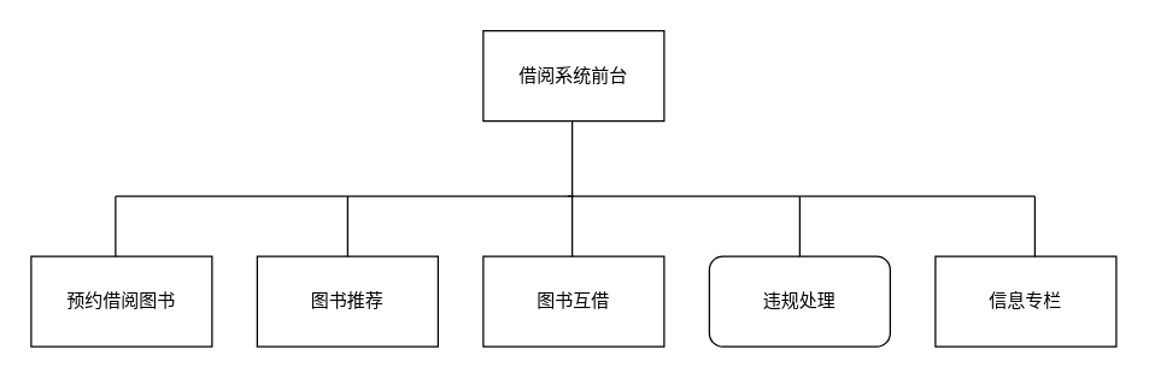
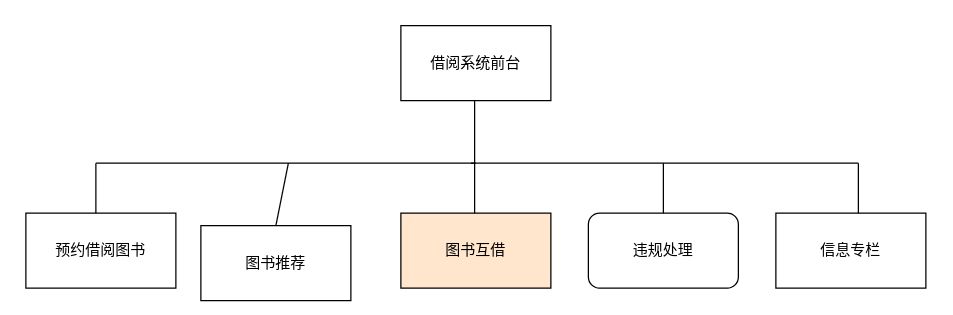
- <mxCell id="4" value="图书推荐" style="rounded=0;whiteSpace=wrap;html=1;" vertex="1" parent="1"><mxGeometry x="170" y="170" width="120" height="60" as="geometry" /></mxCell>
+ <mxCell id="4" value="图书推荐" style="rounded=0;whiteSpace=wrap;html=1;" vertex="1" parent="1"><mxGeometry x="160" y="180" width="120" height="60" as="geometry" /></mxCell>
- <mxCell id="5" value="图书互借" style="rounded=0;whiteSpace=wrap;html=1;" vertex="1" parent="1"><mxGeometry x="320" y="170" width="120" height="60" as="geometry" /></mxCell>
+ <mxCell id="5" value="图书互借" style="rounded=0;whiteSpace=wrap;html=1;fillColor=#ffe6cc;" vertex="1" parent="1"><mxGeometry x="320" y="170" width="120" height="60" as="geometry" /></mxCell>
